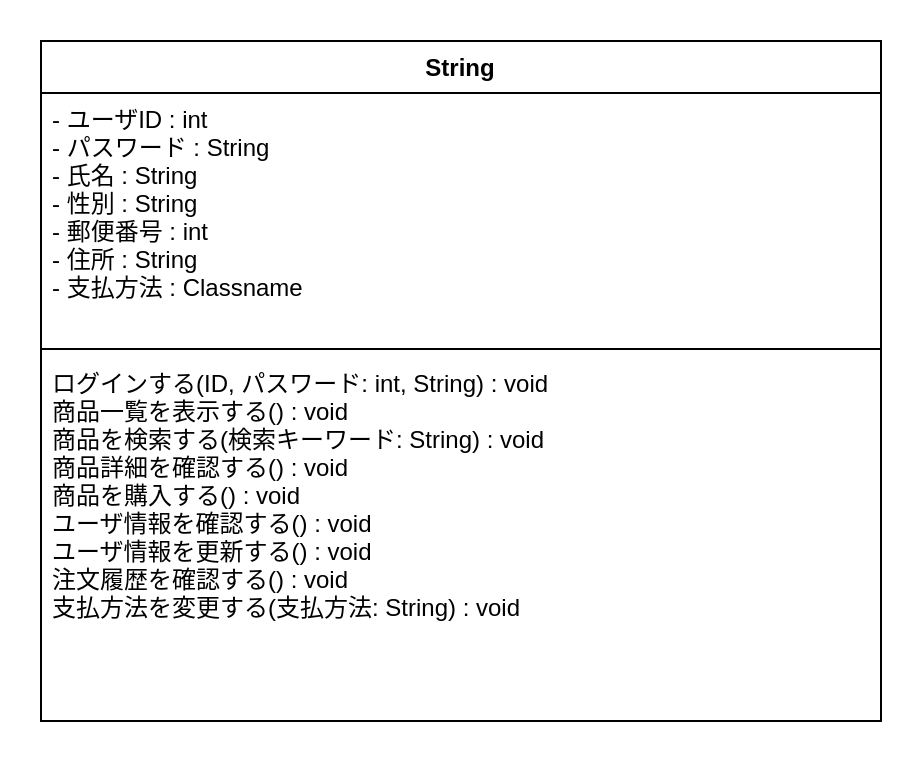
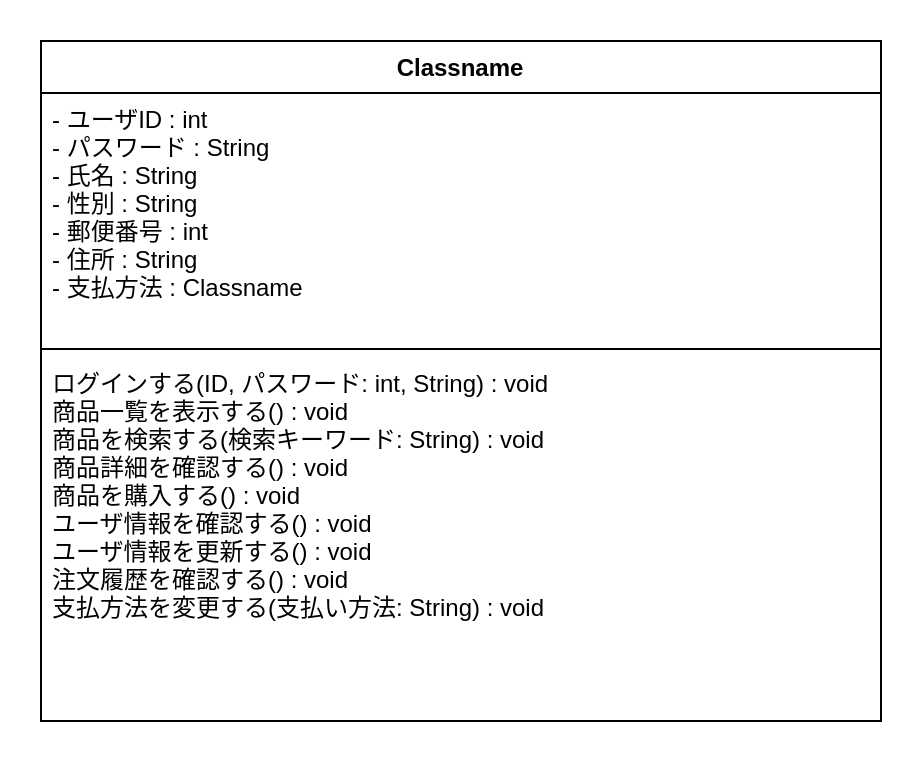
- <mxCell id="2" value="String" style="swimlane;fontStyle=1;align=center;verticalAlign=top;childLayout=stackLayout;horizontal=1;startSize=26;horizontalStack=0;resizeParent=1;resizeParentMax=0;resizeLast=0;collapsible=1;marginBottom=0;" vertex="1" parent="1"><mxGeometry x="20" y="20" width="420" height="340" as="geometry" /></mxCell>
+ <mxCell id="2" value="Classname" style="swimlane;fontStyle=1;align=center;verticalAlign=top;childLayout=stackLayout;horizontal=1;startSize=26;horizontalStack=0;resizeParent=1;resizeParentMax=0;resizeLast=0;collapsible=1;marginBottom=0;" vertex="1" parent="1"><mxGeometry x="20" y="20" width="420" height="340" as="geometry" /></mxCell>
- <mxCell id="5" value="ログインする(ID, パスワード: int, String) : void&#10;商品一覧を表示する() : void&#10;商品を検索する(検索キーワード: String) : void&#10;商品詳細を確認する() : void&#10;商品を購入する() : void&#10;ユーザ情報を確認する() : void&#10;ユーザ情報を更新する() : void&#10;注文履歴を確認する() : void&#10;支払方法を変更する(支払方法: String) : void" style="text;strokeColor=none;fillColor=none;align=left;verticalAlign=top;spacingLeft=4;spacingRight=4;overflow=hidden;rotatable=0;points=[[0,0.5],[1,0.5]];portConstraint=eastwest;" vertex="1" parent="2"><mxGeometry y="158" width="420" height="182" as="geometry" /></mxCell>
+ <mxCell id="5" value="ログインする(ID, パスワード: int, String) : void&#10;商品一覧を表示する() : void&#10;商品を検索する(検索キーワード: String) : void&#10;商品詳細を確認する() : void&#10;商品を購入する() : void&#10;ユーザ情報を確認する() : void&#10;ユーザ情報を更新する() : void&#10;注文履歴を確認する() : void&#10;支払方法を変更する(支払い方法: String) : void" style="text;strokeColor=none;fillColor=none;align=left;verticalAlign=top;spacingLeft=4;spacingRight=4;overflow=hidden;rotatable=0;points=[[0,0.5],[1,0.5]];portConstraint=eastwest;" vertex="1" parent="2"><mxGeometry y="158" width="420" height="182" as="geometry" /></mxCell>
